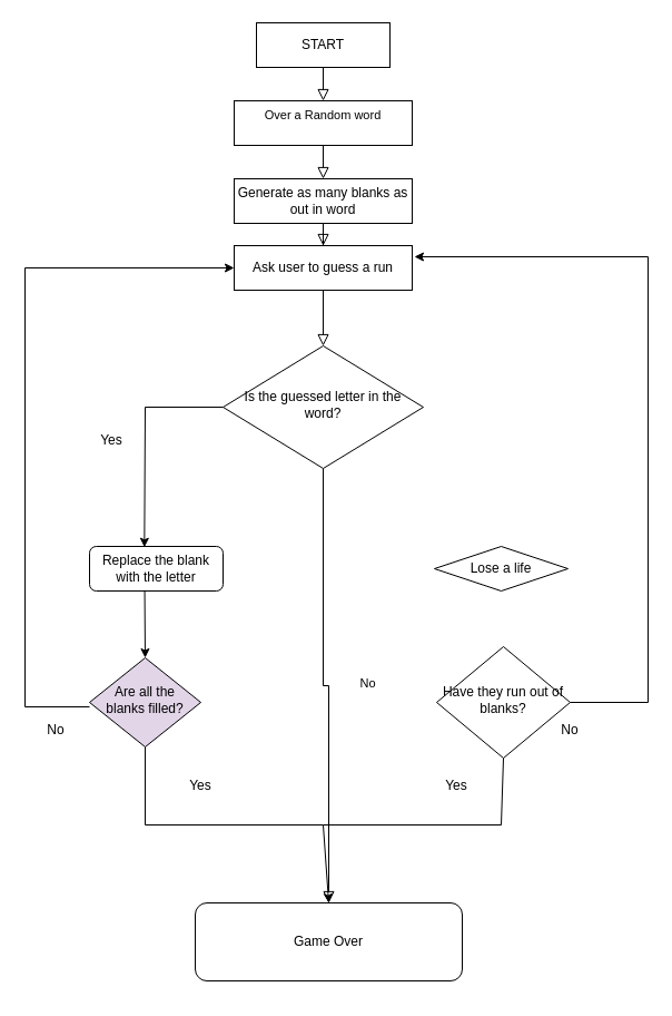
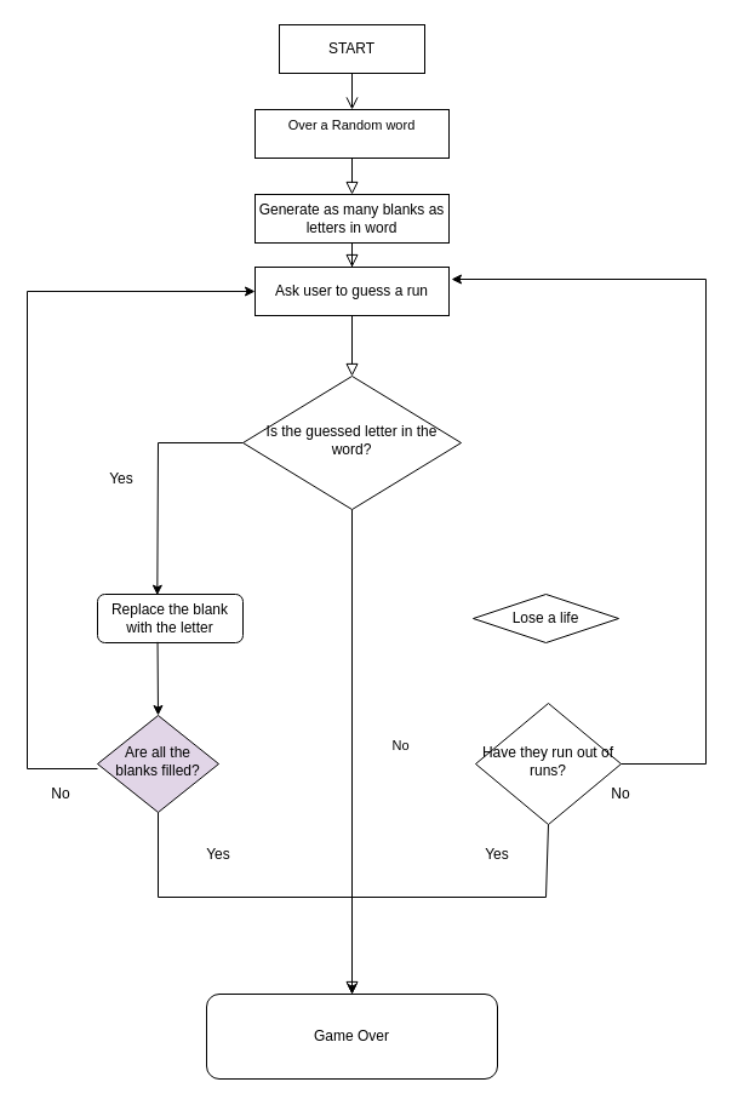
- <mxCell id="23" value="" style="rounded=0;html=1;jettySize=auto;orthogonalLoop=1;fontSize=11;endArrow=block;endFill=0;endSize=8;strokeWidth=1;shadow=0;labelBackgroundColor=none;edgeStyle=orthogonalEdgeStyle;" edge="1" parent="1" source="3" target="24"><mxGeometry relative="1" as="geometry"><mxPoint x="270" y="60" as="sourcePoint" /><mxPoint x="290" y="160" as="targetPoint" /></mxGeometry></mxCell>
+ <mxCell id="23" value="" style="rounded=0;html=1;jettySize=auto;orthogonalLoop=1;fontSize=11;endArrow=open;endFill=0;endSize=8;strokeWidth=1;shadow=0;labelBackgroundColor=none;edgeStyle=orthogonalEdgeStyle;" edge="1" parent="1" source="3" target="24"><mxGeometry relative="1" as="geometry"><mxPoint x="270" y="60" as="sourcePoint" /><mxPoint x="290" y="160" as="targetPoint" /></mxGeometry></mxCell>
- <mxCell id="13" value="Generate as many blanks as out in word" style="rounded=0;whiteSpace=wrap;html=1;" vertex="1" parent="1"><mxGeometry x="210" y="160" width="160" height="40" as="geometry" /></mxCell>
+ <mxCell id="13" value="Generate as many blanks as letters in word" style="rounded=0;whiteSpace=wrap;html=1;" vertex="1" parent="1"><mxGeometry x="210" y="160" width="160" height="40" as="geometry" /></mxCell>
- <mxCell id="16" value="Have they run out of blanks?" style="rhombus;whiteSpace=wrap;html=1;shadow=0;fontFamily=Helvetica;fontSize=12;align=center;strokeWidth=1;spacing=6;spacingTop=-4;" vertex="1" parent="1"><mxGeometry x="392" y="580" width="120" height="100" as="geometry" /></mxCell>
+ <mxCell id="16" value="Have they run out of runs?" style="rhombus;whiteSpace=wrap;html=1;shadow=0;fontFamily=Helvetica;fontSize=12;align=center;strokeWidth=1;spacing=6;spacingTop=-4;" vertex="1" parent="1"><mxGeometry x="392" y="580" width="120" height="100" as="geometry" /></mxCell>
- <mxCell id="8" value="Game Over" style="rounded=1;whiteSpace=wrap;html=1;fontSize=12;glass=0;strokeWidth=1;shadow=0;" parent="1" vertex="1"><mxGeometry x="175" y="810" width="240" height="70" as="geometry" /></mxCell>
+ <mxCell id="8" value="Game Over" style="rounded=1;whiteSpace=wrap;html=1;fontSize=12;glass=0;strokeWidth=1;shadow=0;" parent="1" vertex="1"><mxGeometry x="170" y="820" width="240" height="70" as="geometry" /></mxCell>
